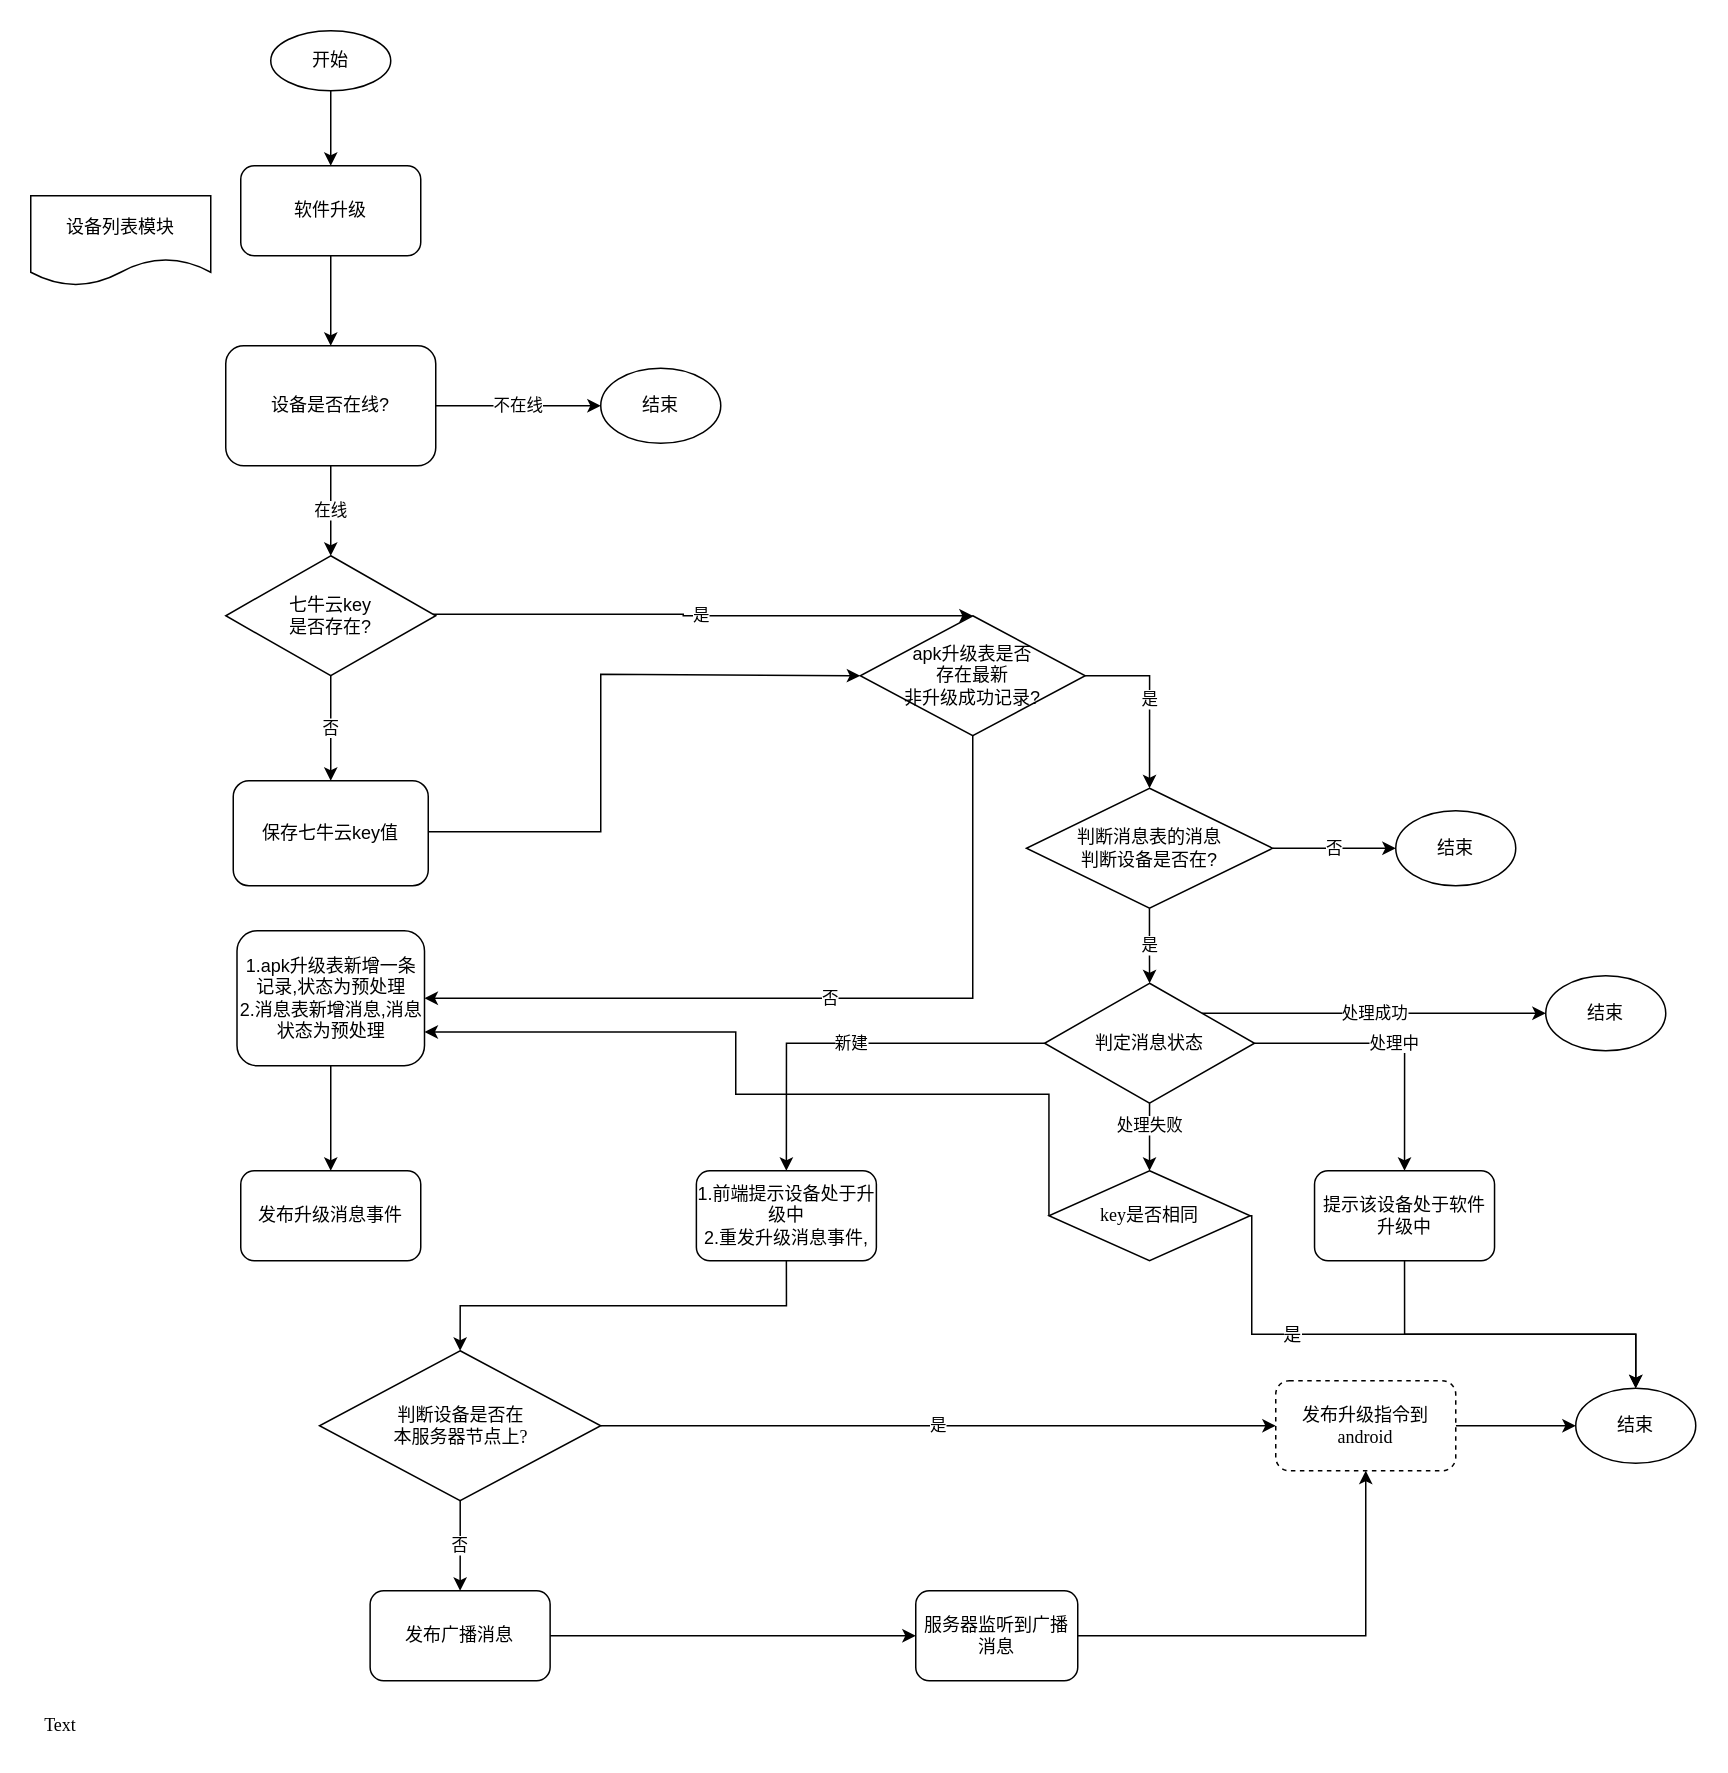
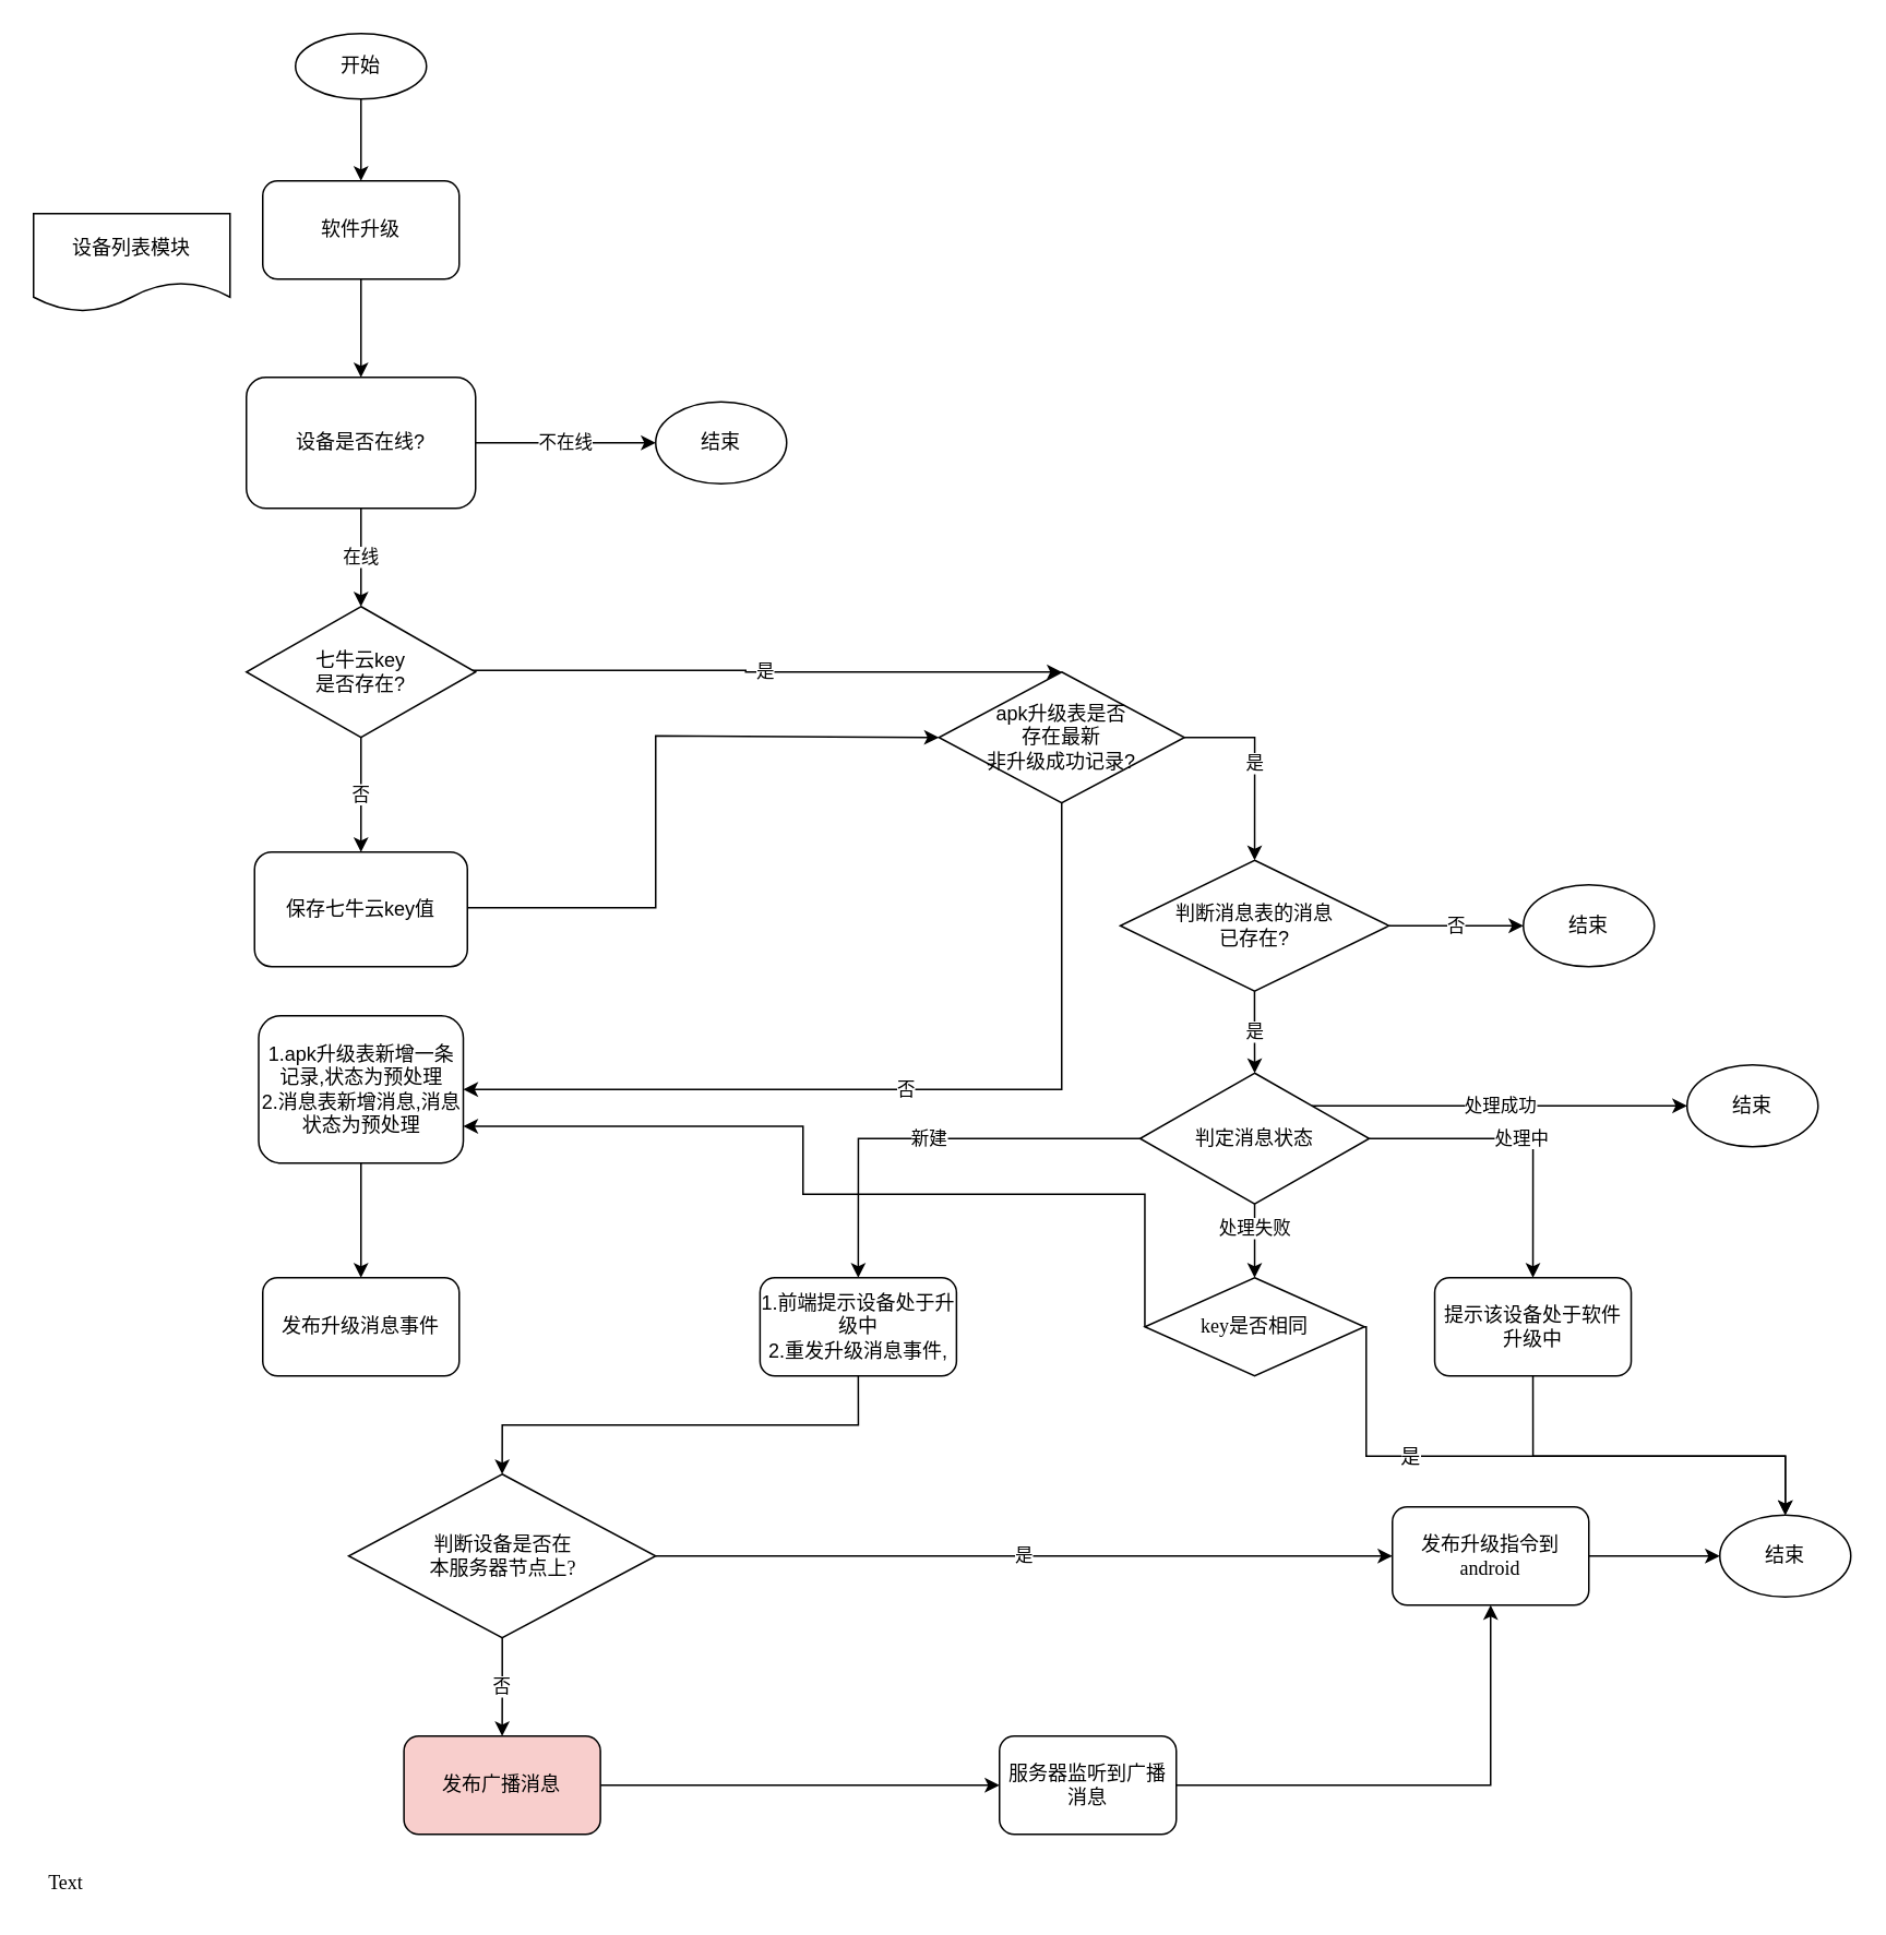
- <mxCell id="15" value="判断消息表的消息&lt;br&gt;判断设备是否在?" style="rhombus;whiteSpace=wrap;html=1;" parent="1" vertex="1"><mxGeometry x="683.79" y="525" width="164.14" height="80" as="geometry" /></mxCell>
+ <mxCell id="15" value="判断消息表的消息&lt;br&gt;已存在?" style="rhombus;whiteSpace=wrap;html=1;" parent="1" vertex="1"><mxGeometry x="683.79" y="525" width="164.14" height="80" as="geometry" /></mxCell>
- <mxCell id="41" value="发布升级指令到android" style="rounded=1;whiteSpace=wrap;html=1;fontFamily=Garamond;dashed=1;" vertex="1" parent="1"><mxGeometry x="850" y="920" width="120" height="60" as="geometry" /></mxCell>
+ <mxCell id="41" value="发布升级指令到android" style="rounded=1;whiteSpace=wrap;html=1;fontFamily=Garamond;" vertex="1" parent="1"><mxGeometry x="850" y="920" width="120" height="60" as="geometry" /></mxCell>
- <mxCell id="37" value="发布广播消息" style="rounded=1;whiteSpace=wrap;html=1;fontFamily=Garamond;" vertex="1" parent="1"><mxGeometry x="246.25" y="1060" width="120" height="60" as="geometry" /></mxCell>
+ <mxCell id="37" value="发布广播消息" style="rounded=1;whiteSpace=wrap;html=1;fontFamily=Garamond;fillColor=#f8cecc;" vertex="1" parent="1"><mxGeometry x="246.25" y="1060" width="120" height="60" as="geometry" /></mxCell>
